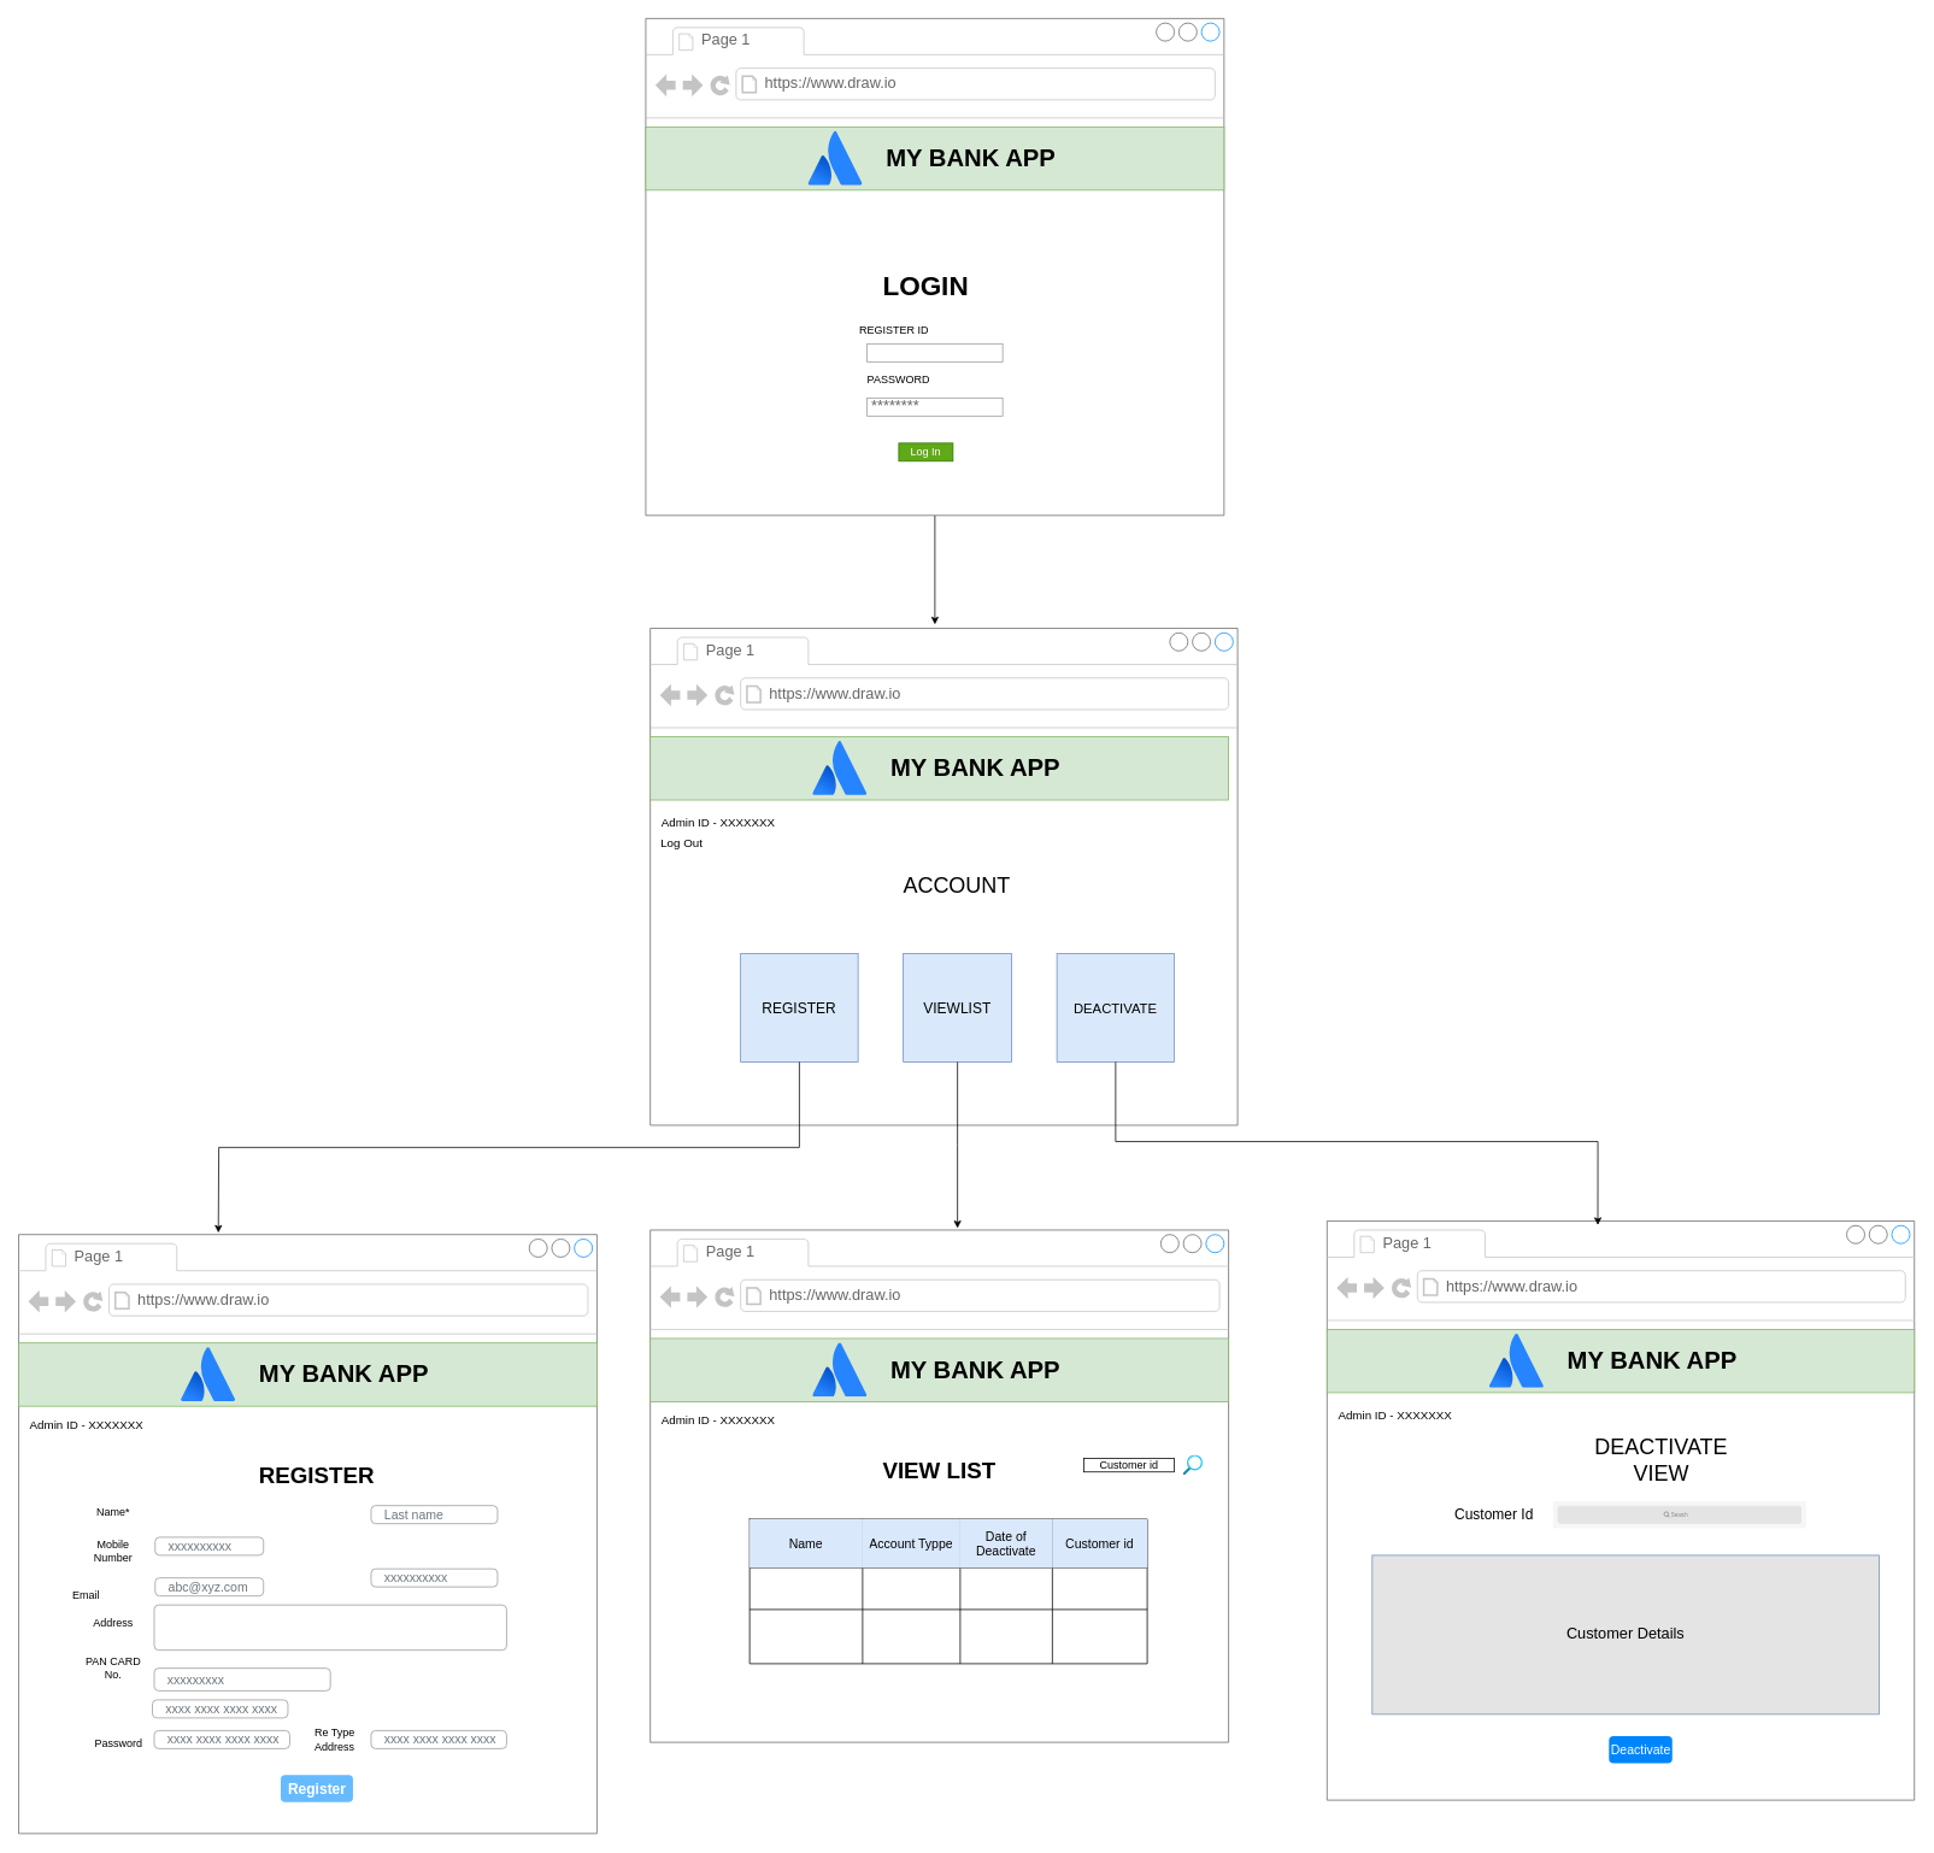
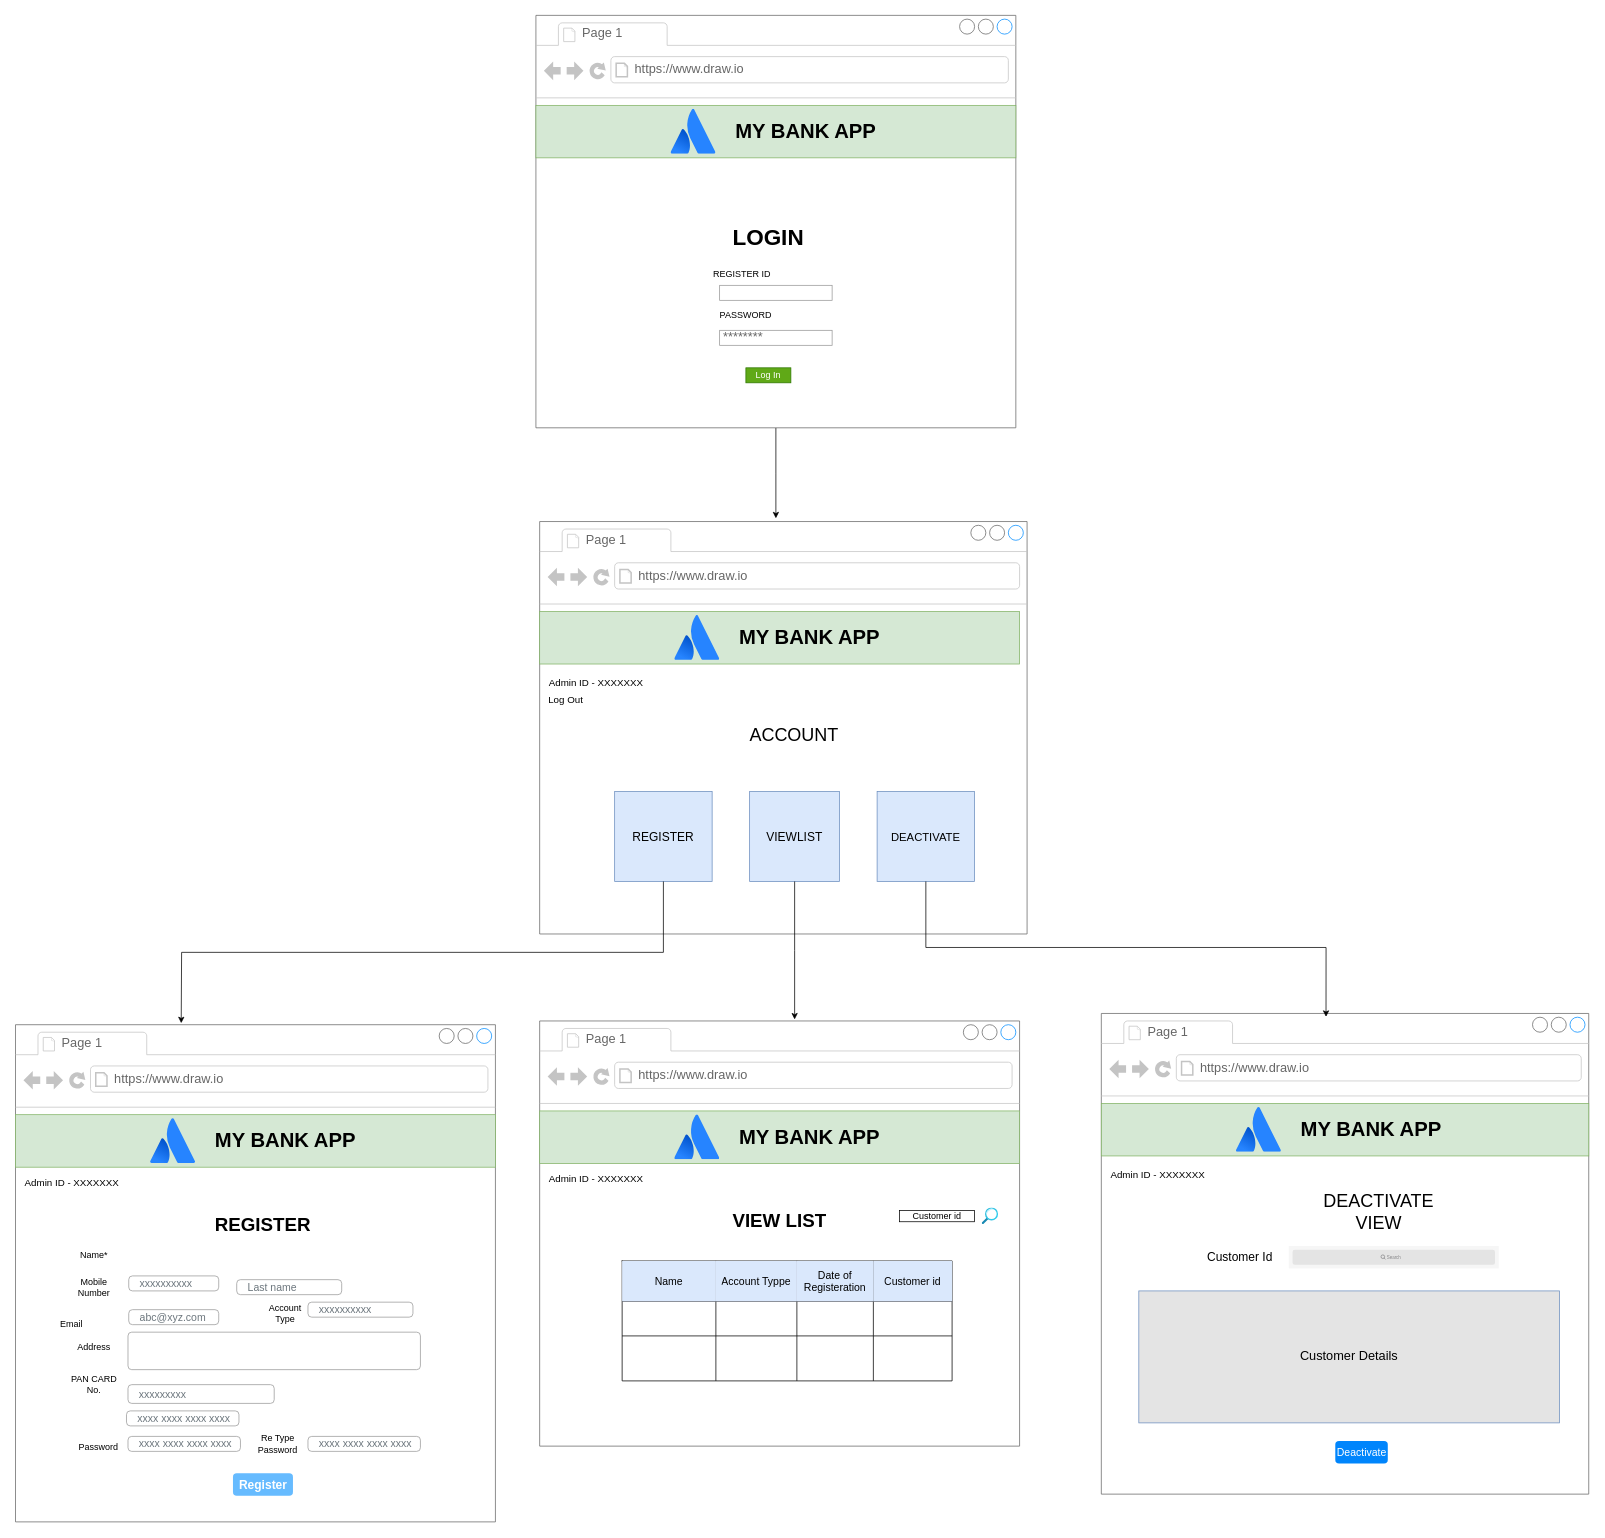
- <mxCell id="80" value="Last name" style="html=1;shadow=0;dashed=0;shape=mxgraph.bootstrap.rrect;rSize=5;fillColor=none;strokeColor=#999999;align=left;spacing=15;fontSize=14;fontColor=#6C767D;" parent="72" vertex="1"><mxGeometry x="390" y="300" width="140" height="20" as="geometry" /></mxCell>
+ <mxCell id="80" value="Last name" style="html=1;shadow=0;dashed=0;shape=mxgraph.bootstrap.rrect;rSize=5;fillColor=none;strokeColor=#999999;align=left;spacing=15;fontSize=14;fontColor=#6C767D;" parent="72" vertex="1"><mxGeometry x="295" y="340" width="140" height="20" as="geometry" /></mxCell>
- <mxCell id="44" value="&lt;span style=&quot;font-size: 14px&quot;&gt;Date of Deactivate&lt;/span&gt;" style="shape=partialRectangle;html=1;whiteSpace=wrap;connectable=0;fillColor=#dae8fc;top=0;left=0;bottom=0;right=0;overflow=hidden;pointerEvents=1;strokeColor=#6c8ebf;" parent="41" vertex="1"><mxGeometry x="233" width="102" height="54" as="geometry" /></mxCell>
+ <mxCell id="44" value="&lt;span style=&quot;font-size: 14px&quot;&gt;Date of Registeration&lt;/span&gt;" style="shape=partialRectangle;html=1;whiteSpace=wrap;connectable=0;fillColor=#dae8fc;top=0;left=0;bottom=0;right=0;overflow=hidden;pointerEvents=1;strokeColor=#6c8ebf;" parent="41" vertex="1"><mxGeometry x="233" width="102" height="54" as="geometry" /></mxCell>
+ <mxCell id="94" value="Account Type" style="text;html=1;strokeColor=none;fillColor=none;align=center;verticalAlign=middle;whiteSpace=wrap;rounded=0;" parent="1" vertex="1"><mxGeometry x="360" y="1736" width="40" height="30" as="geometry" /></mxCell>
- <mxCell id="97" value="Re Type Address" style="text;html=1;strokeColor=none;fillColor=none;align=center;verticalAlign=middle;whiteSpace=wrap;rounded=0;" vertex="1" parent="1"><mxGeometry x="330" y="1915" width="80" height="20" as="geometry" /></mxCell>
+ <mxCell id="97" value="Re Type Password" style="text;html=1;strokeColor=none;fillColor=none;align=center;verticalAlign=middle;whiteSpace=wrap;rounded=0;" vertex="1" parent="1"><mxGeometry x="330" y="1915" width="80" height="20" as="geometry" /></mxCell>
